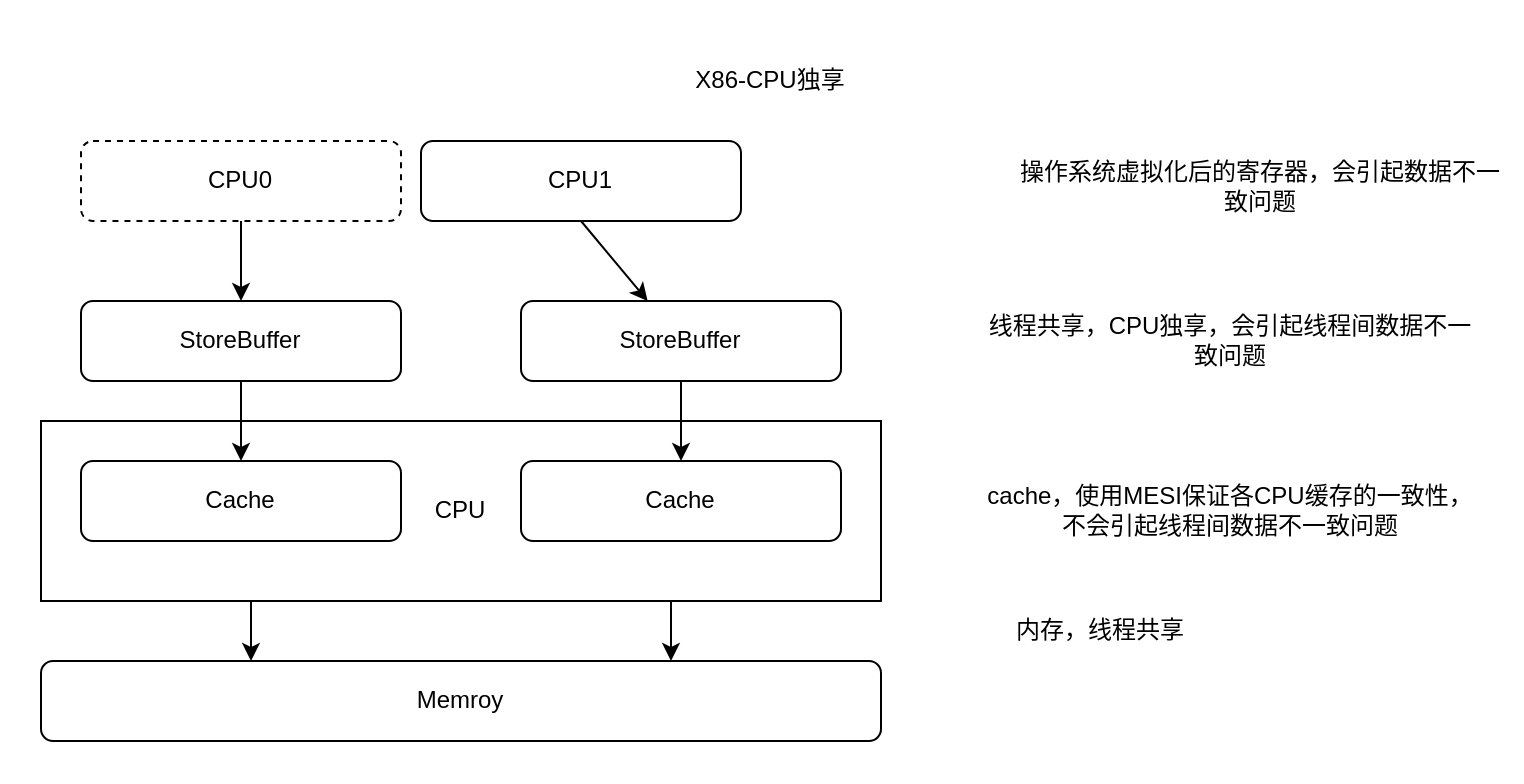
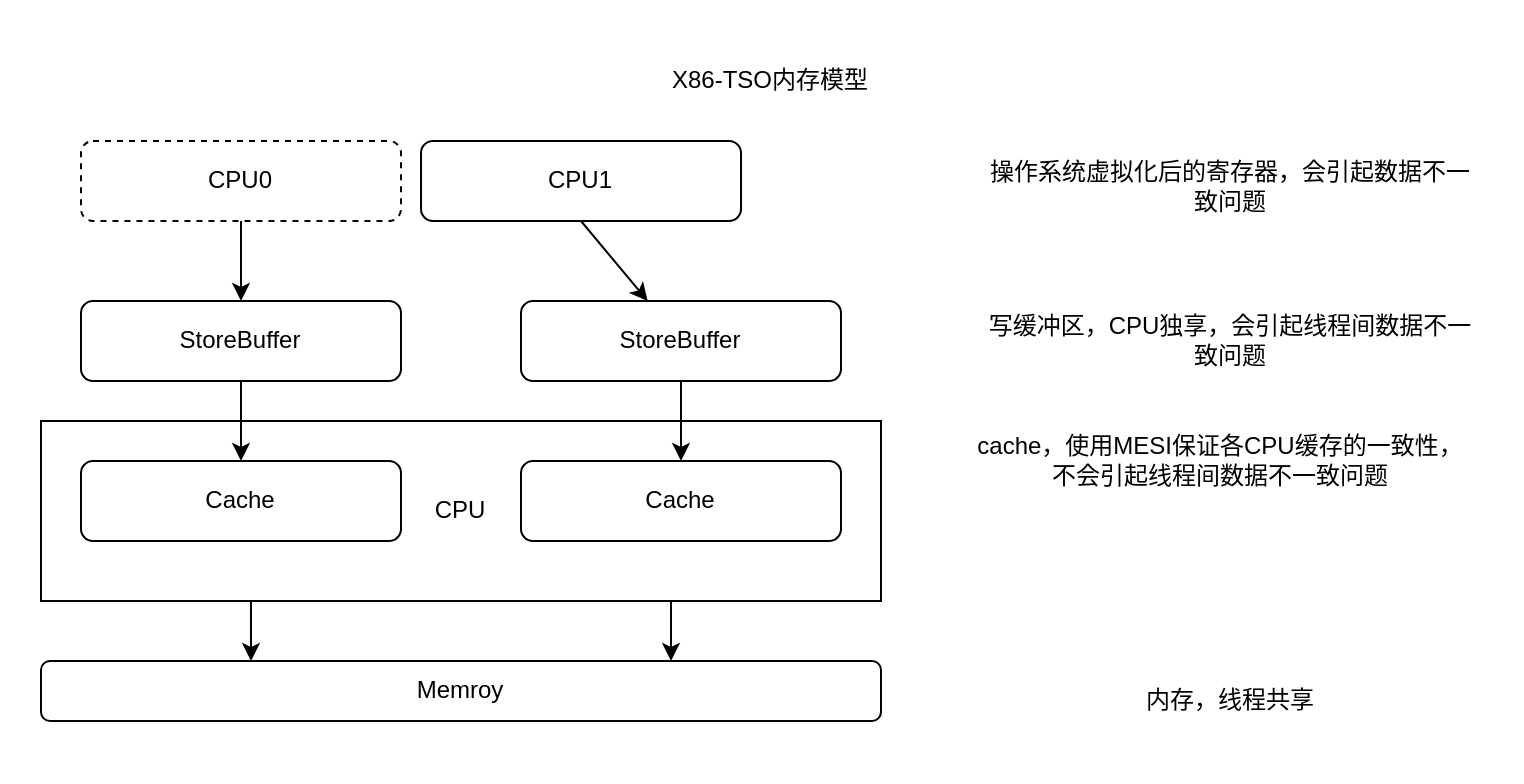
- <mxCell id="19" value="X86-CPU独享" style="text;html=1;strokeColor=none;fillColor=none;align=center;verticalAlign=middle;whiteSpace=wrap;rounded=0;" vertex="1" parent="1"><mxGeometry x="200" y="20" width="370" height="40" as="geometry" /></mxCell>
+ <mxCell id="19" value="X86-TSO内存模型" style="text;html=1;strokeColor=none;fillColor=none;align=center;verticalAlign=middle;whiteSpace=wrap;rounded=0;" vertex="1" parent="1"><mxGeometry x="200" y="20" width="370" height="40" as="geometry" /></mxCell>
- <mxCell id="20" value="操作系统虚拟化后的寄存器，会引起数据不一致问题" style="text;html=1;strokeColor=none;fillColor=none;align=center;verticalAlign=middle;whiteSpace=wrap;rounded=0;" vertex="1" parent="1"><mxGeometry x="505" y="70" width="250" height="45" as="geometry" /></mxCell>
+ <mxCell id="20" value="操作系统虚拟化后的寄存器，会引起数据不一致问题" style="text;html=1;strokeColor=none;fillColor=none;align=center;verticalAlign=middle;whiteSpace=wrap;rounded=0;" vertex="1" parent="1"><mxGeometry x="490" y="70" width="250" height="45" as="geometry" /></mxCell>
- <mxCell id="18" value="线程共享，CPU独享，会引起线程间数据不一致问题" style="text;html=1;strokeColor=none;fillColor=none;align=center;verticalAlign=middle;whiteSpace=wrap;rounded=0;" vertex="1" parent="1"><mxGeometry x="490" y="145" width="250" height="50" as="geometry" /></mxCell>
+ <mxCell id="18" value="写缓冲区，CPU独享，会引起线程间数据不一致问题" style="text;html=1;strokeColor=none;fillColor=none;align=center;verticalAlign=middle;whiteSpace=wrap;rounded=0;" vertex="1" parent="1"><mxGeometry x="490" y="145" width="250" height="50" as="geometry" /></mxCell>
- <mxCell id="17" value="cache，使用MESI保证各CPU缓存的一致性，不会引起线程间数据不一致问题" style="text;html=1;strokeColor=none;fillColor=none;align=center;verticalAlign=middle;whiteSpace=wrap;rounded=0;" vertex="1" parent="1"><mxGeometry x="490" y="230" width="250" height="50" as="geometry" /></mxCell>
+ <mxCell id="17" value="cache，使用MESI保证各CPU缓存的一致性，不会引起线程间数据不一致问题" style="text;html=1;strokeColor=none;fillColor=none;align=center;verticalAlign=middle;whiteSpace=wrap;rounded=0;" vertex="1" parent="1"><mxGeometry x="485" y="205" width="250" height="50" as="geometry" /></mxCell>
- <mxCell id="16" value="内存，线程共享" style="text;html=1;strokeColor=none;fillColor=none;align=center;verticalAlign=middle;whiteSpace=wrap;rounded=0;" vertex="1" parent="1"><mxGeometry x="465" y="295" width="170" height="40" as="geometry" /></mxCell>
+ <mxCell id="16" value="内存，线程共享" style="text;html=1;strokeColor=none;fillColor=none;align=center;verticalAlign=middle;whiteSpace=wrap;rounded=0;" vertex="1" parent="1"><mxGeometry x="530" y="330" width="170" height="40" as="geometry" /></mxCell>
- <mxCell id="9" value="Memroy" style="rounded=1;whiteSpace=wrap;html=1;" vertex="1" parent="1"><mxGeometry x="20" y="330" width="420" height="40" as="geometry" /></mxCell>
+ <mxCell id="9" value="Memroy" style="rounded=1;whiteSpace=wrap;html=1;" vertex="1" parent="1"><mxGeometry x="20" y="330" width="420" height="30" as="geometry" /></mxCell>
